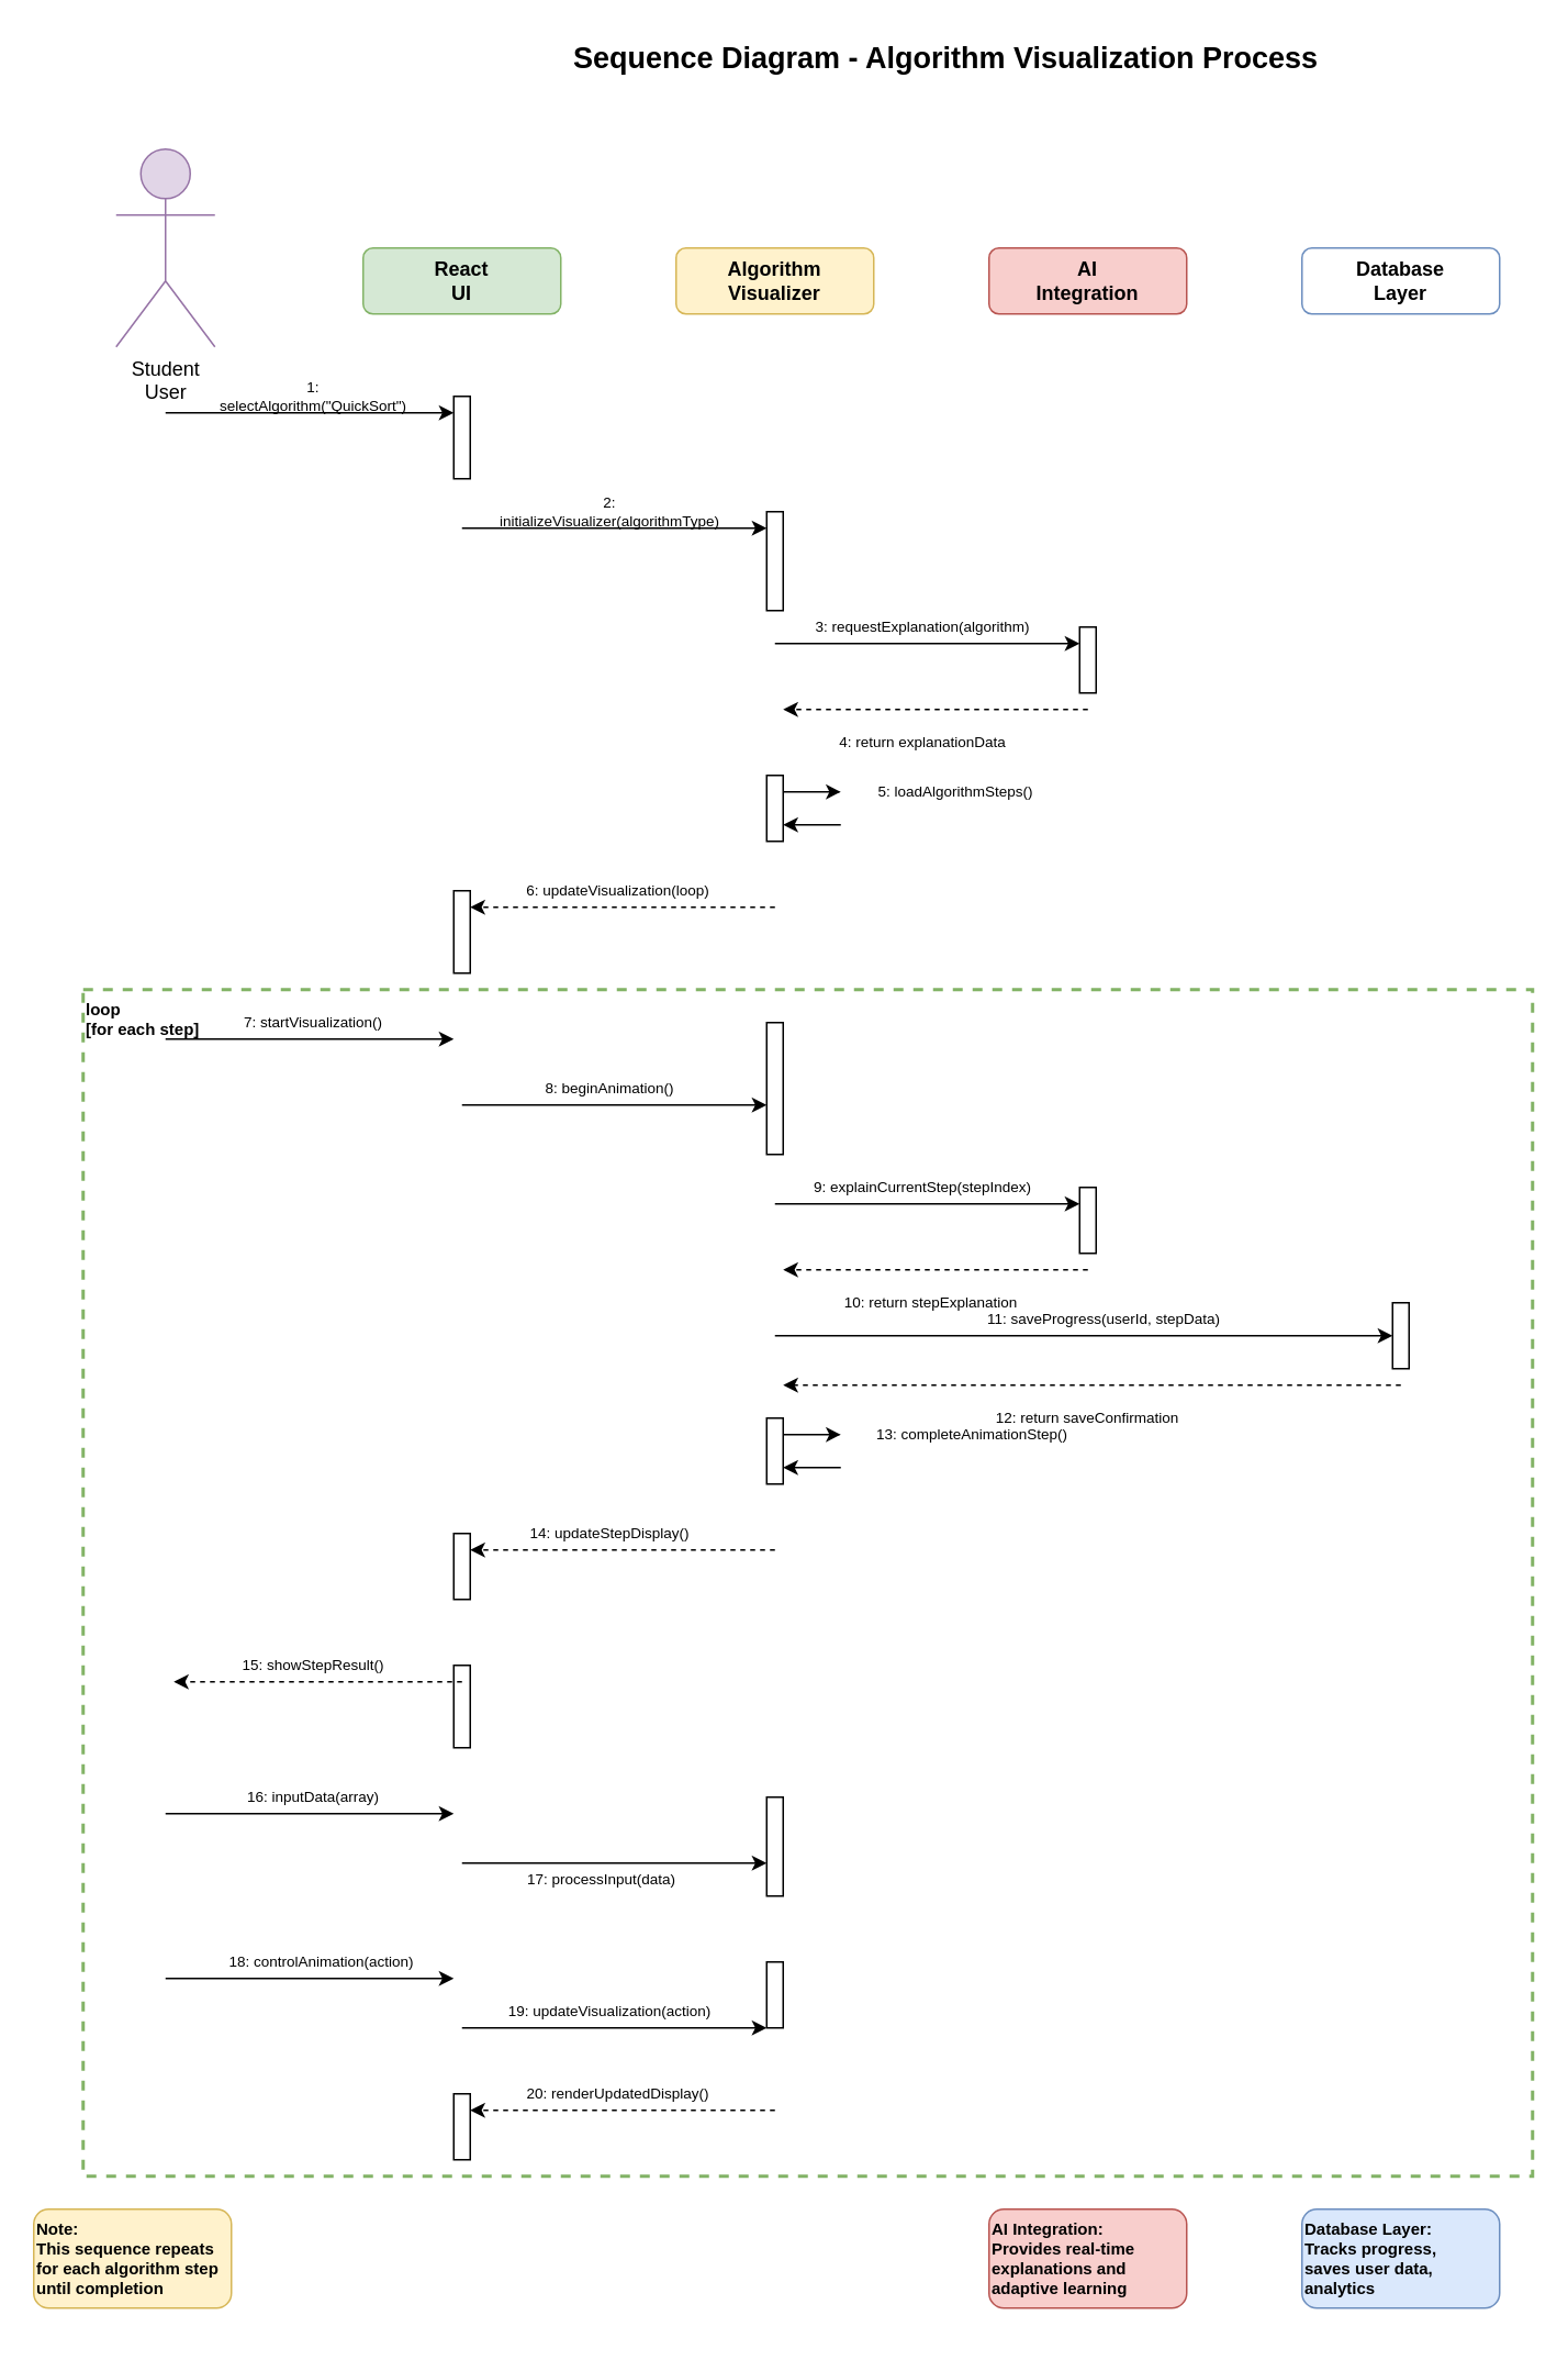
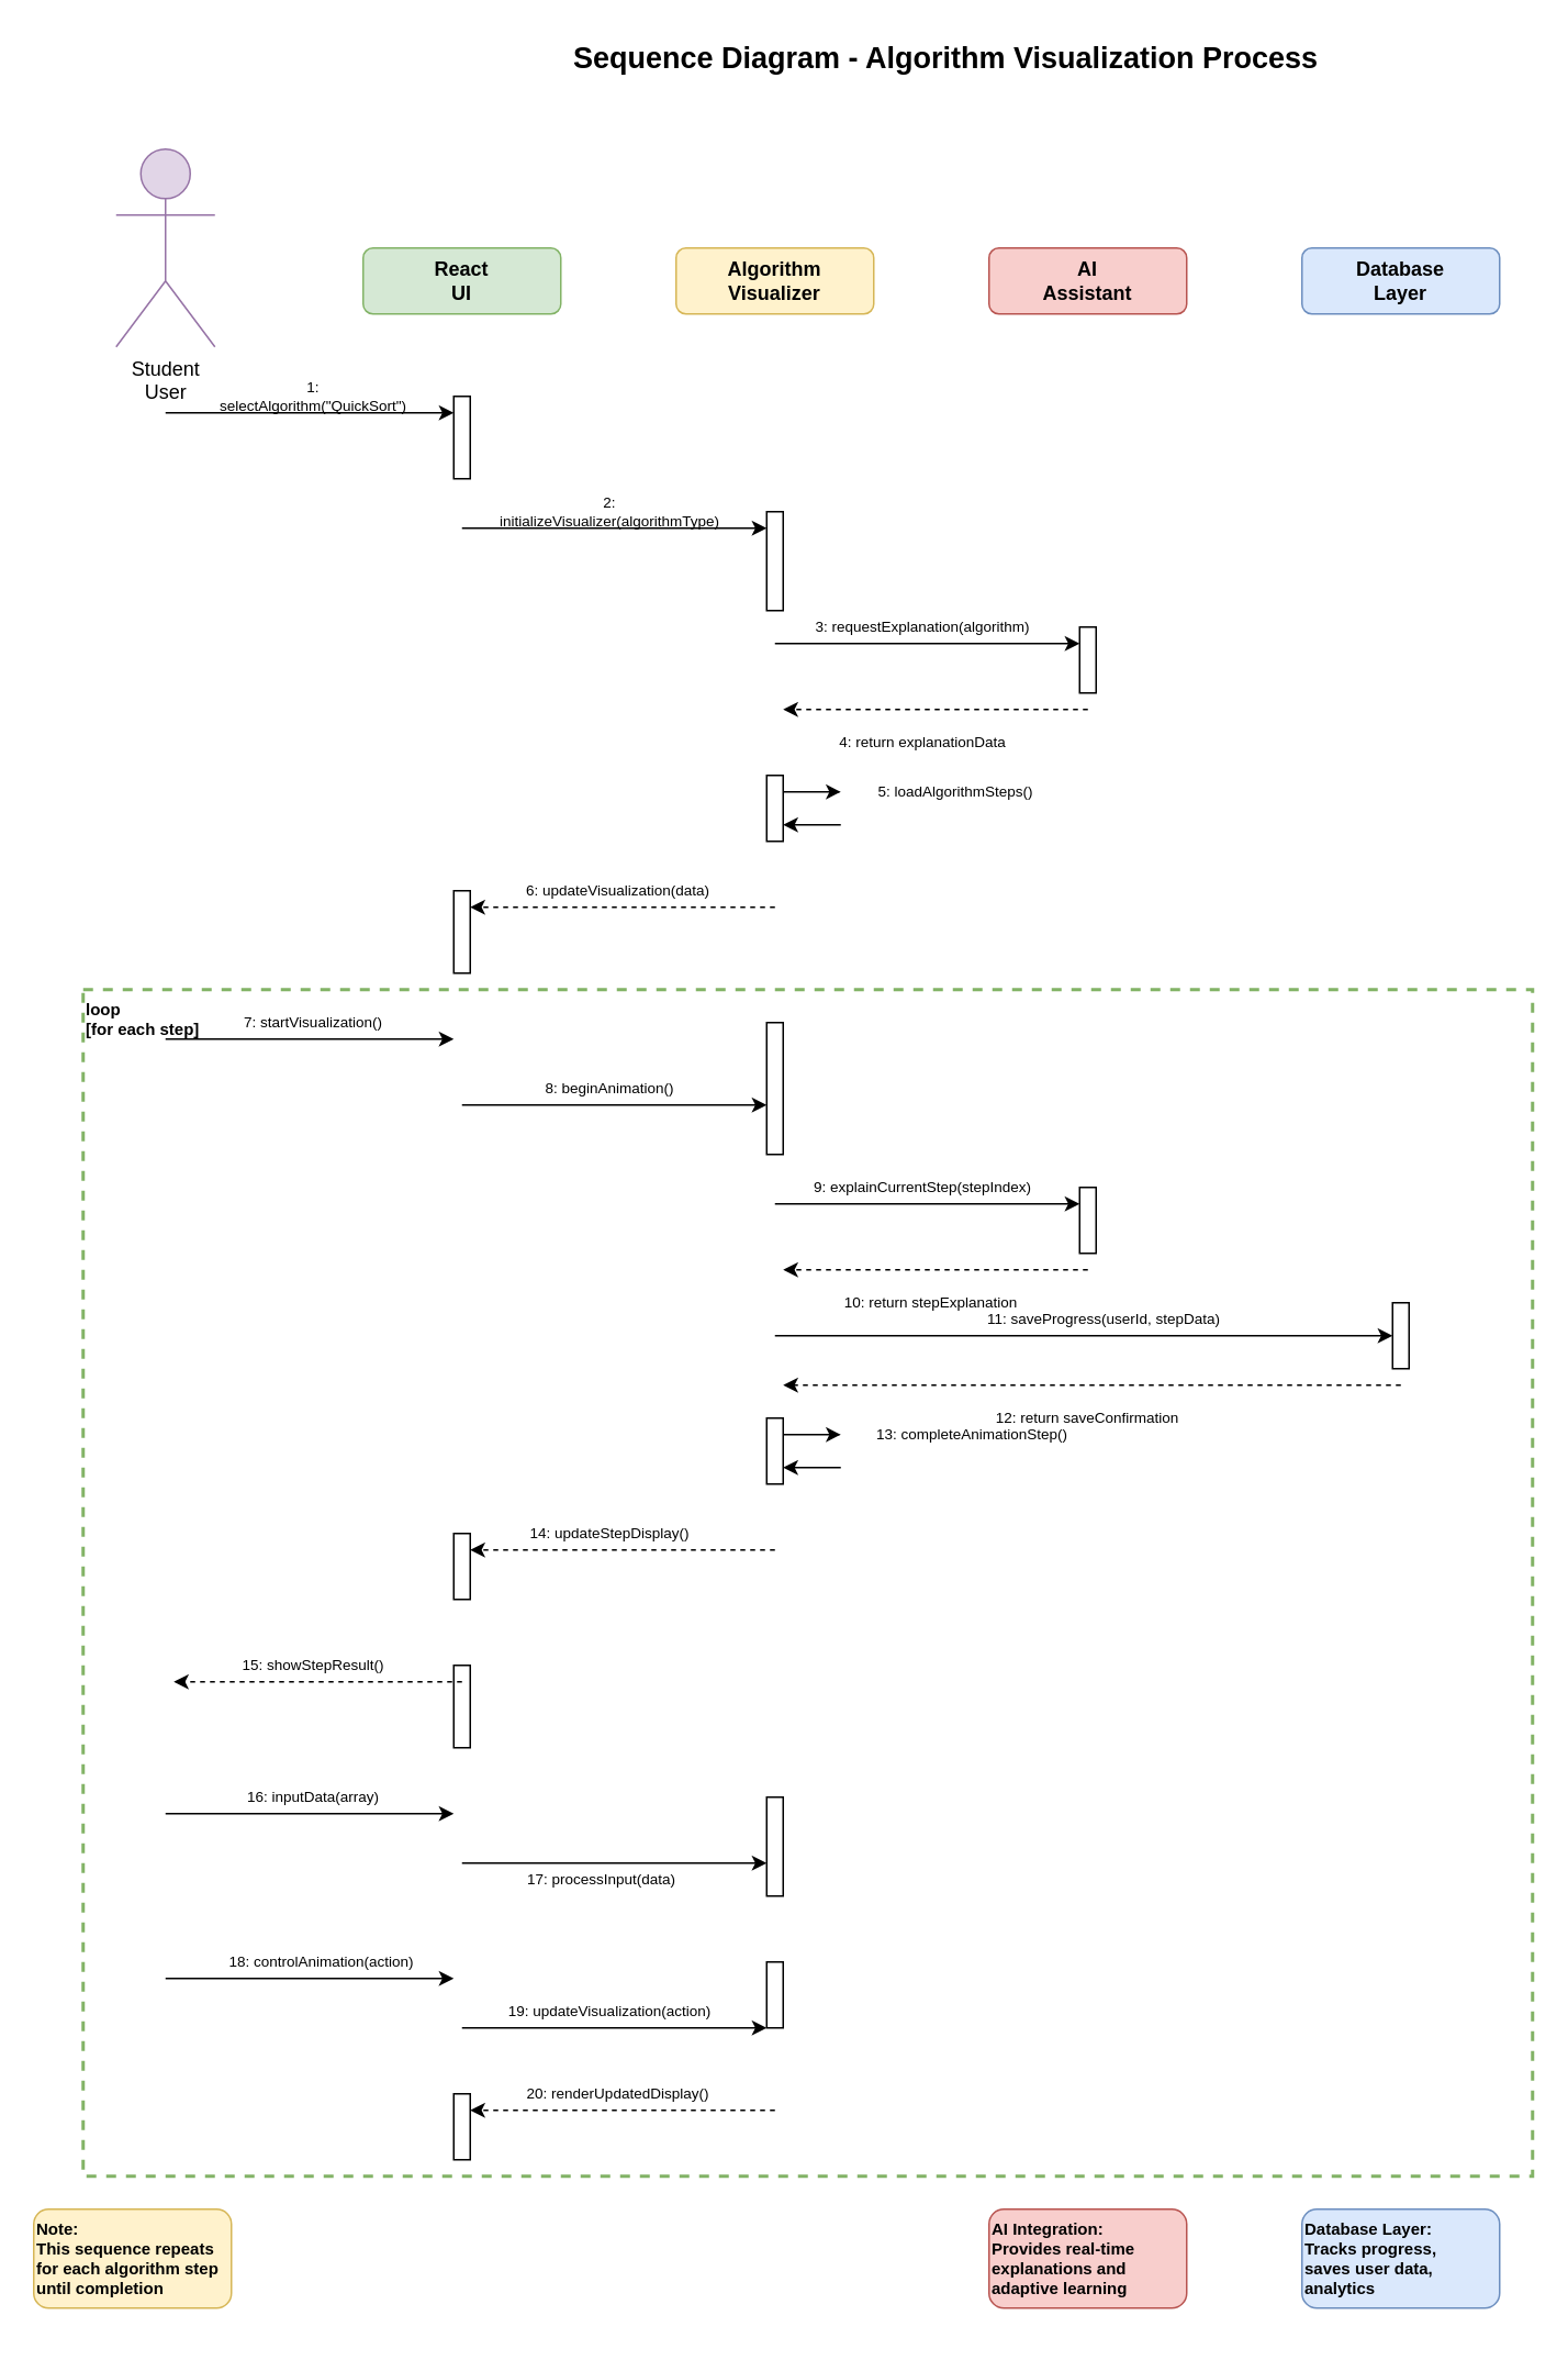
- <mxCell id="6" value="AI&#10;Integration" style="rounded=1;whiteSpace=wrap;html=1;fontSize=12;fillColor=#f8cecc;strokeColor=#b85450;fontStyle=1" vertex="1" parent="1"><mxGeometry x="600" y="150" width="120" height="40" as="geometry" /></mxCell>
+ <mxCell id="6" value="AI&#10;Assistant" style="rounded=1;whiteSpace=wrap;html=1;fontSize=12;fillColor=#f8cecc;strokeColor=#b85450;fontStyle=1" vertex="1" parent="1"><mxGeometry x="600" y="150" width="120" height="40" as="geometry" /></mxCell>
- <mxCell id="7" value="Database&#10;Layer" style="rounded=1;whiteSpace=wrap;html=1;fontSize=12;fillColor=#ffffff;strokeColor=#6c8ebf;fontStyle=1;" vertex="1" parent="1"><mxGeometry x="790" y="150" width="120" height="40" as="geometry" /></mxCell>
+ <mxCell id="7" value="Database&#10;Layer" style="rounded=1;whiteSpace=wrap;html=1;fontSize=12;fillColor=#dae8fc;strokeColor=#6c8ebf;fontStyle=1" vertex="1" parent="1"><mxGeometry x="790" y="150" width="120" height="40" as="geometry" /></mxCell>
- <mxCell id="39" value="6: updateVisualization(loop)" style="text;html=1;align=center;verticalAlign=middle;whiteSpace=wrap;rounded=0;fontSize=9" vertex="1" parent="1"><mxGeometry x="310" y="530" width="130" height="20" as="geometry" /></mxCell>
+ <mxCell id="39" value="6: updateVisualization(data)" style="text;html=1;align=center;verticalAlign=middle;whiteSpace=wrap;rounded=0;fontSize=9" vertex="1" parent="1"><mxGeometry x="310" y="530" width="130" height="20" as="geometry" /></mxCell>
